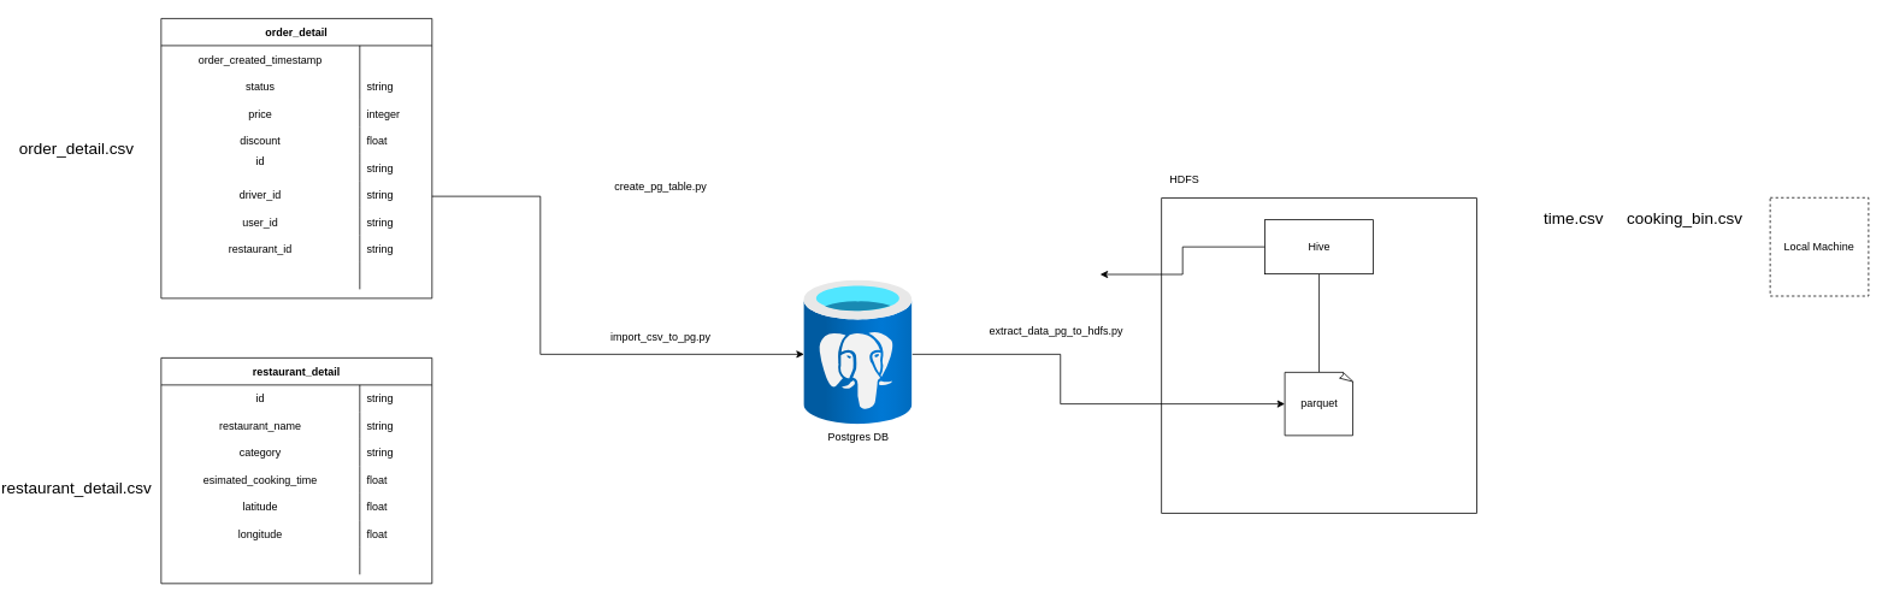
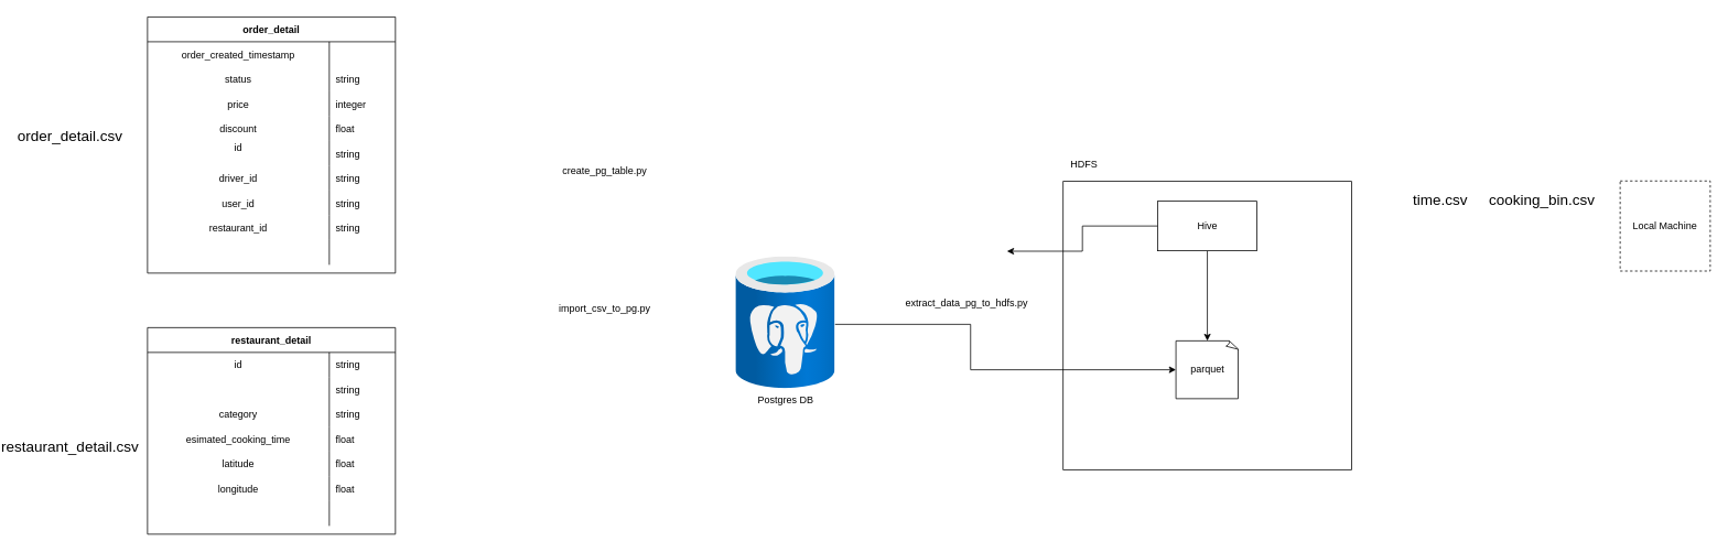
- <mxCell id="5" style="edgeStyle=orthogonalEdgeStyle;rounded=0;orthogonalLoop=1;jettySize=auto;html=1;" parent="1" source="6" target="57" edge="1"><mxGeometry relative="1" as="geometry"><Array as="points"><mxPoint x="598" y="217" /><mxPoint x="598" y="392" /></Array></mxGeometry></mxCell>
- <mxCell id="58" style="edgeStyle=orthogonalEdgeStyle;rounded=0;orthogonalLoop=1;jettySize=auto;html=1;endArrow=none;" parent="1" source="60" target="62" edge="1"><mxGeometry relative="1" as="geometry" /></mxCell>
+ <mxCell id="58" style="edgeStyle=orthogonalEdgeStyle;rounded=0;orthogonalLoop=1;jettySize=auto;html=1;" parent="1" source="60" target="62" edge="1"><mxGeometry relative="1" as="geometry" /></mxCell>
- <mxCell id="39" value="restaurant_name" style="shape=partialRectangle;connectable=0;fillColor=none;top=0;left=0;bottom=0;right=0;editable=1;overflow=hidden;" parent="38" vertex="1"><mxGeometry width="220" height="30" as="geometry" /></mxCell>
